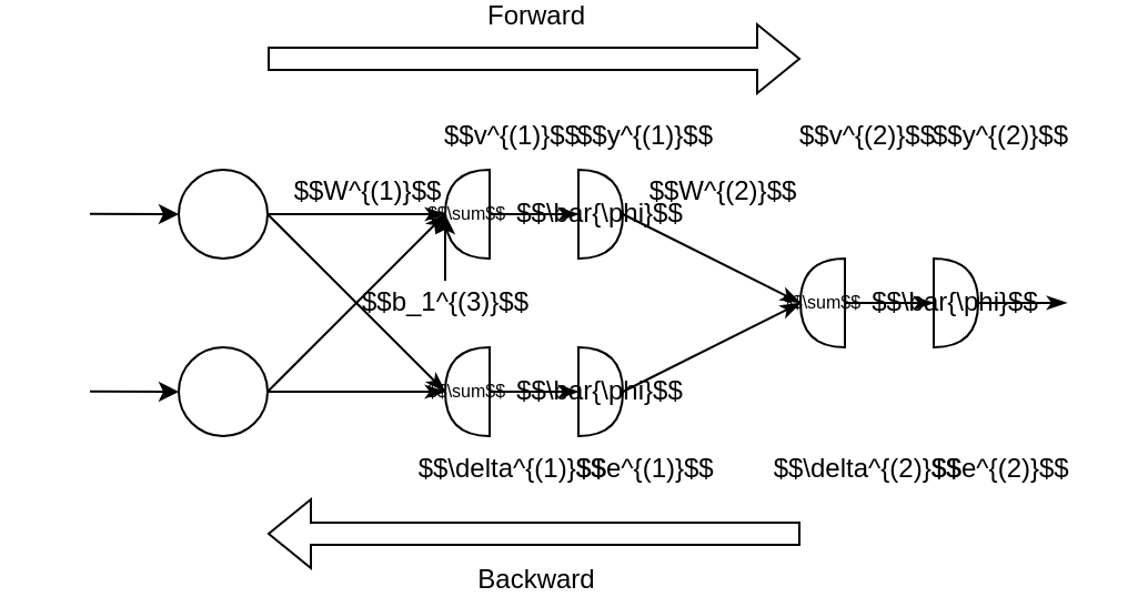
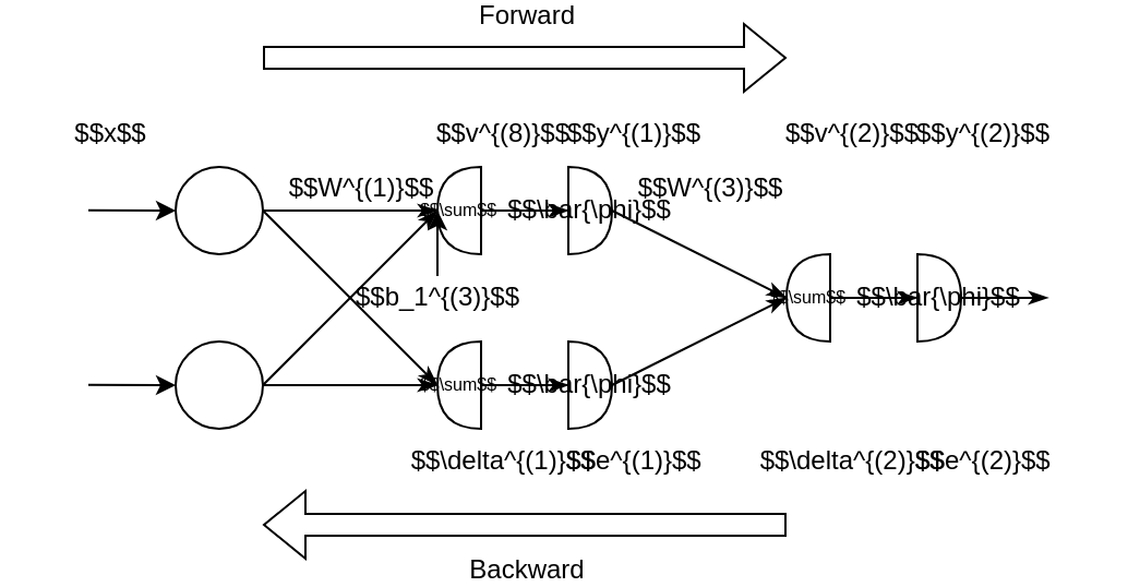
+ <mxCell id="17" value="$$x$$" style="text;html=1;align=center;verticalAlign=middle;resizable=0;points=[];autosize=1;strokeColor=none;fillColor=none;" parent="1" vertex="1"><mxGeometry x="20" y="40" width="60" height="30" as="geometry" /></mxCell>
- <mxCell id="18" value="$$v^{(1)}$$" style="text;html=1;align=center;verticalAlign=middle;resizable=0;points=[];autosize=1;strokeColor=none;fillColor=none;" parent="1" vertex="1"><mxGeometry x="190" y="40" width="80" height="30" as="geometry" /></mxCell>
+ <mxCell id="18" value="$$v^{(8)}$$" style="text;html=1;align=center;verticalAlign=middle;resizable=0;points=[];autosize=1;strokeColor=none;fillColor=none;" parent="1" vertex="1"><mxGeometry x="190" y="40" width="80" height="30" as="geometry" /></mxCell>
- <mxCell id="37" value="$$W^{(2)}$$" style="text;html=1;align=center;verticalAlign=middle;resizable=0;points=[];autosize=1;strokeColor=none;fillColor=none;" parent="1" vertex="1"><mxGeometry x="280" y="65" width="90" height="30" as="geometry" /></mxCell>
+ <mxCell id="37" value="$$W^{(3)}$$" style="text;html=1;align=center;verticalAlign=middle;resizable=0;points=[];autosize=1;strokeColor=none;fillColor=none;" parent="1" vertex="1"><mxGeometry x="280" y="65" width="90" height="30" as="geometry" /></mxCell>
